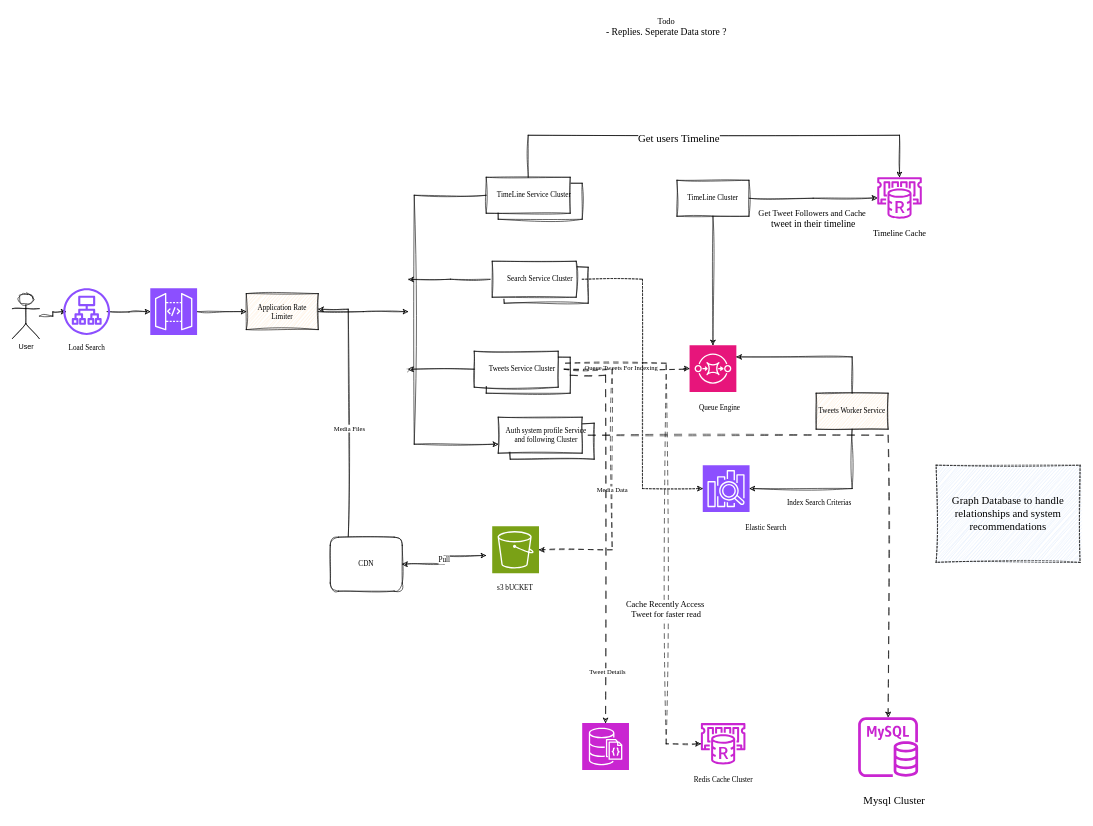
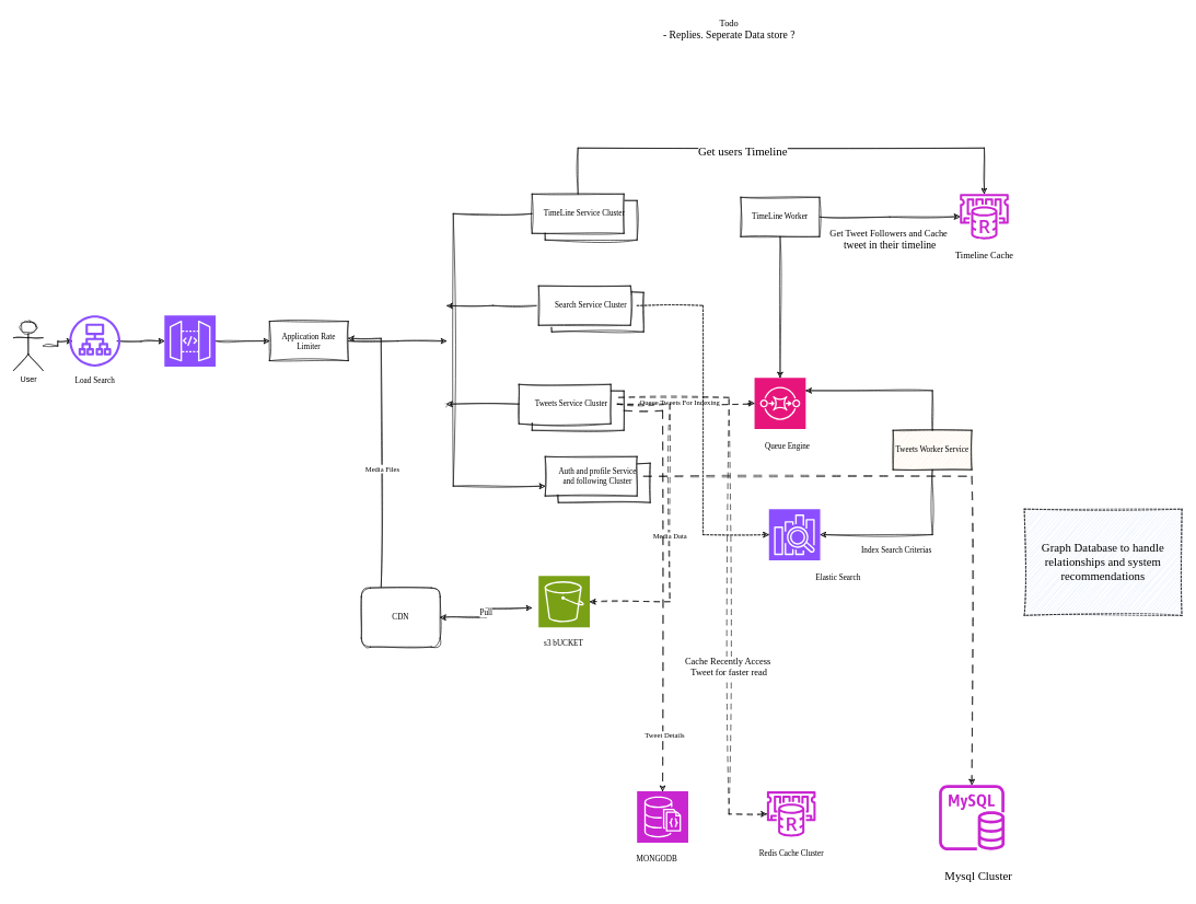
- <mxCell id="65" value="TimeLine Cluster" style="rounded=0;whiteSpace=wrap;html=1;sketch=1;hachureGap=4;jiggle=2;curveFitting=1;fontFamily=Architects Daughter;fontSource=https%3A%2F%2Ffonts.googleapis.com%2Fcss%3Ffamily%3DArchitects%2BDaughter;" vertex="1" parent="1"><mxGeometry x="1128" y="300" width="120" height="60" as="geometry" /></mxCell>
+ <mxCell id="65" value="TimeLine Worker" style="rounded=0;whiteSpace=wrap;html=1;sketch=1;hachureGap=4;jiggle=2;curveFitting=1;fontFamily=Architects Daughter;fontSource=https%3A%2F%2Ffonts.googleapis.com%2Fcss%3Ffamily%3DArchitects%2BDaughter;" vertex="1" parent="1"><mxGeometry x="1128" y="300" width="120" height="60" as="geometry" /></mxCell>
- <mxCell id="13" value="Application Rate Limiter" style="rounded=0;whiteSpace=wrap;html=1;sketch=1;hachureGap=4;jiggle=2;curveFitting=1;fontFamily=Architects Daughter;fontSource=https%3A%2F%2Ffonts.googleapis.com%2Fcss%3Ffamily%3DArchitects%2BDaughter;fillColor=#ffe6cc;" vertex="1" parent="1"><mxGeometry x="410" y="489" width="120" height="60" as="geometry" /></mxCell>
+ <mxCell id="13" value="Application Rate Limiter" style="rounded=0;whiteSpace=wrap;html=1;sketch=1;hachureGap=4;jiggle=2;curveFitting=1;fontFamily=Architects Daughter;fontSource=https%3A%2F%2Ffonts.googleapis.com%2Fcss%3Ffamily%3DArchitects%2BDaughter;" vertex="1" parent="1"><mxGeometry x="410" y="489" width="120" height="60" as="geometry" /></mxCell>
- <mxCell id="26" value="Auth system profile Service and following Cluster" style="text;html=1;align=center;verticalAlign=middle;whiteSpace=wrap;rounded=0;fontFamily=Architects Daughter;fontSource=https%3A%2F%2Ffonts.googleapis.com%2Fcss%3Ffamily%3DArchitects%2BDaughter;" vertex="1" parent="23"><mxGeometry x="10" y="10" width="140" height="40" as="geometry" /></mxCell>
+ <mxCell id="26" value="Auth and profile Service and following Cluster" style="text;html=1;align=center;verticalAlign=middle;whiteSpace=wrap;rounded=0;fontFamily=Architects Daughter;fontSource=https%3A%2F%2Ffonts.googleapis.com%2Fcss%3Ffamily%3DArchitects%2BDaughter;" vertex="1" parent="23"><mxGeometry x="10" y="10" width="140" height="40" as="geometry" /></mxCell>
+ <mxCell id="55" value="MONGODB" style="text;html=1;align=center;verticalAlign=middle;resizable=0;points=[];autosize=1;strokeColor=none;fillColor=none;fontFamily=Architects Daughter;fontSource=https://fonts.googleapis.com/css?family=Architects+Daughter;" vertex="1" parent="53"><mxGeometry y="88" width="80" height="30" as="geometry" /></mxCell>
